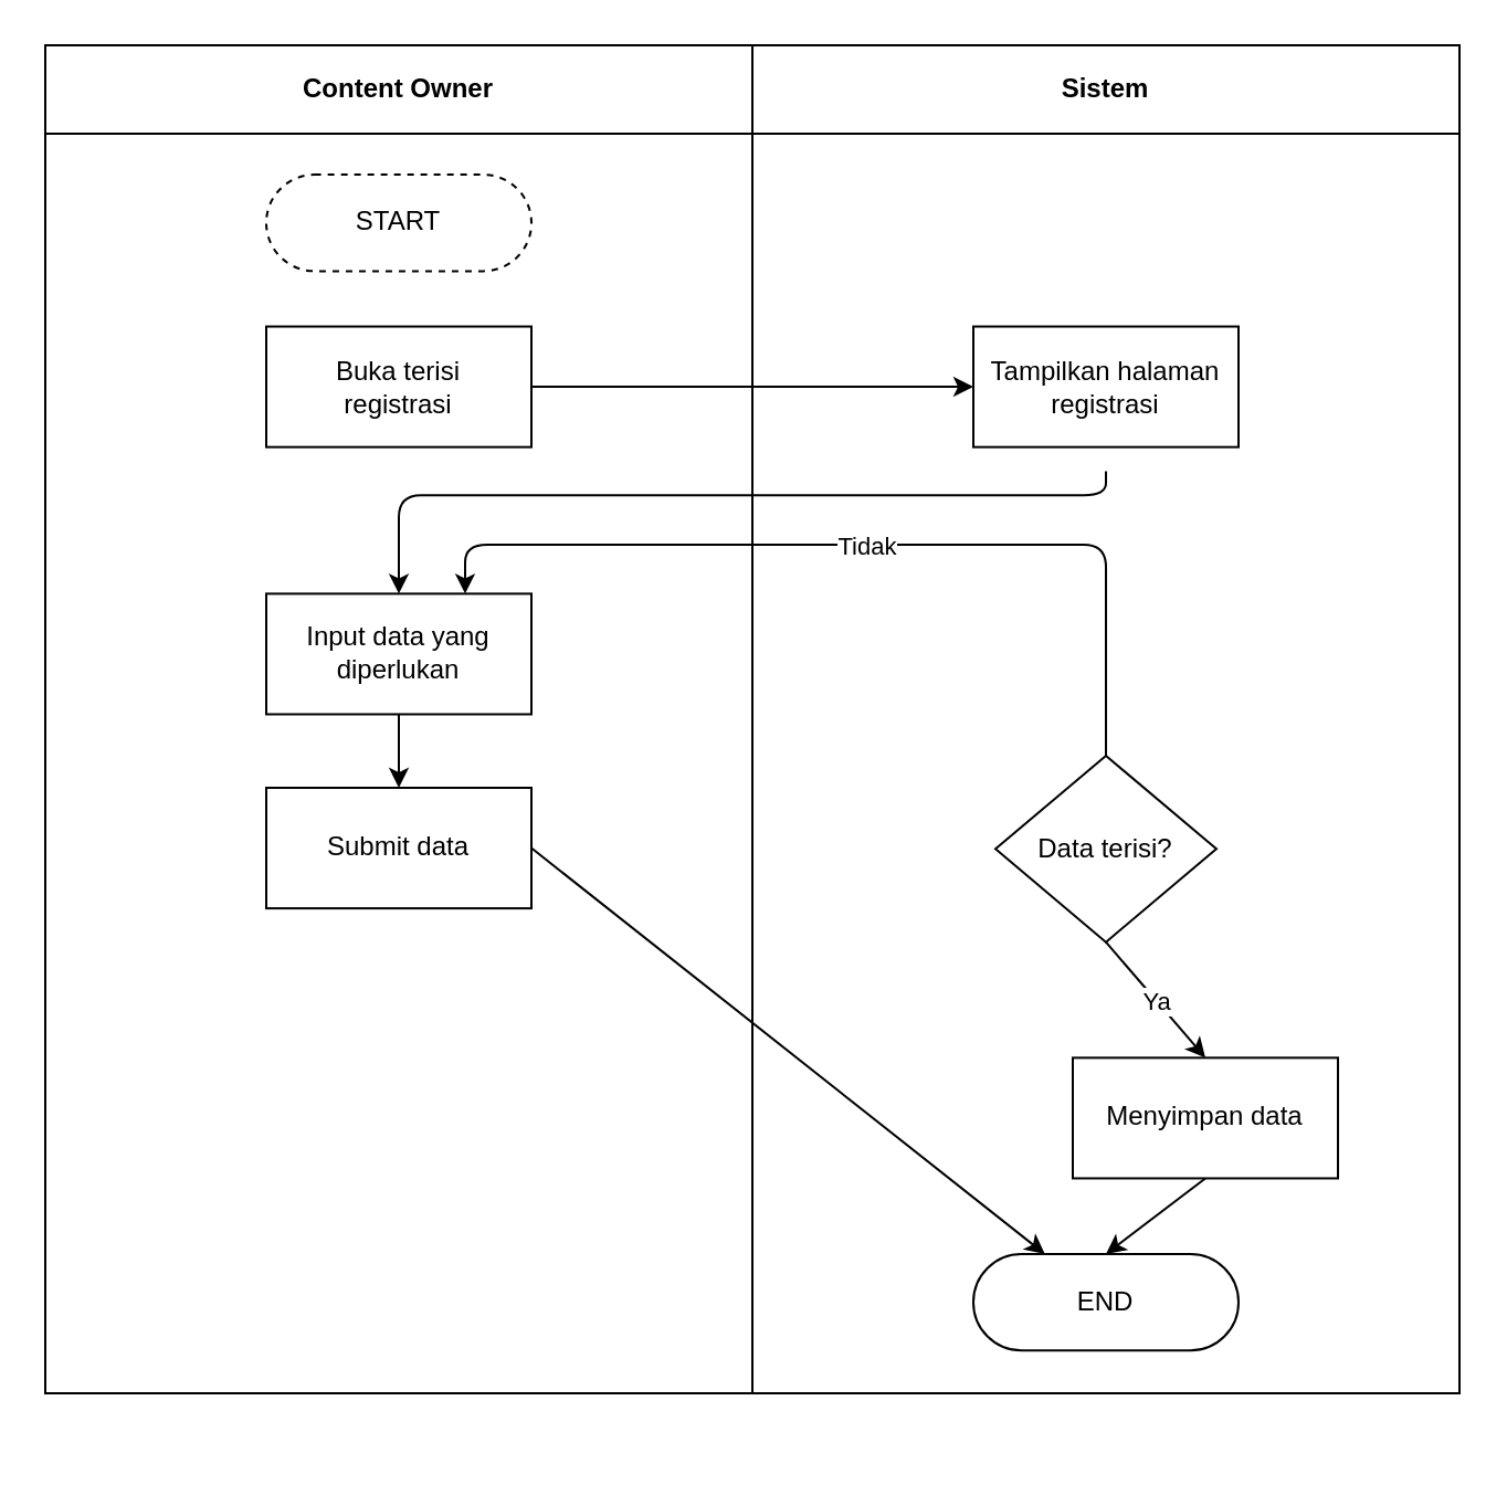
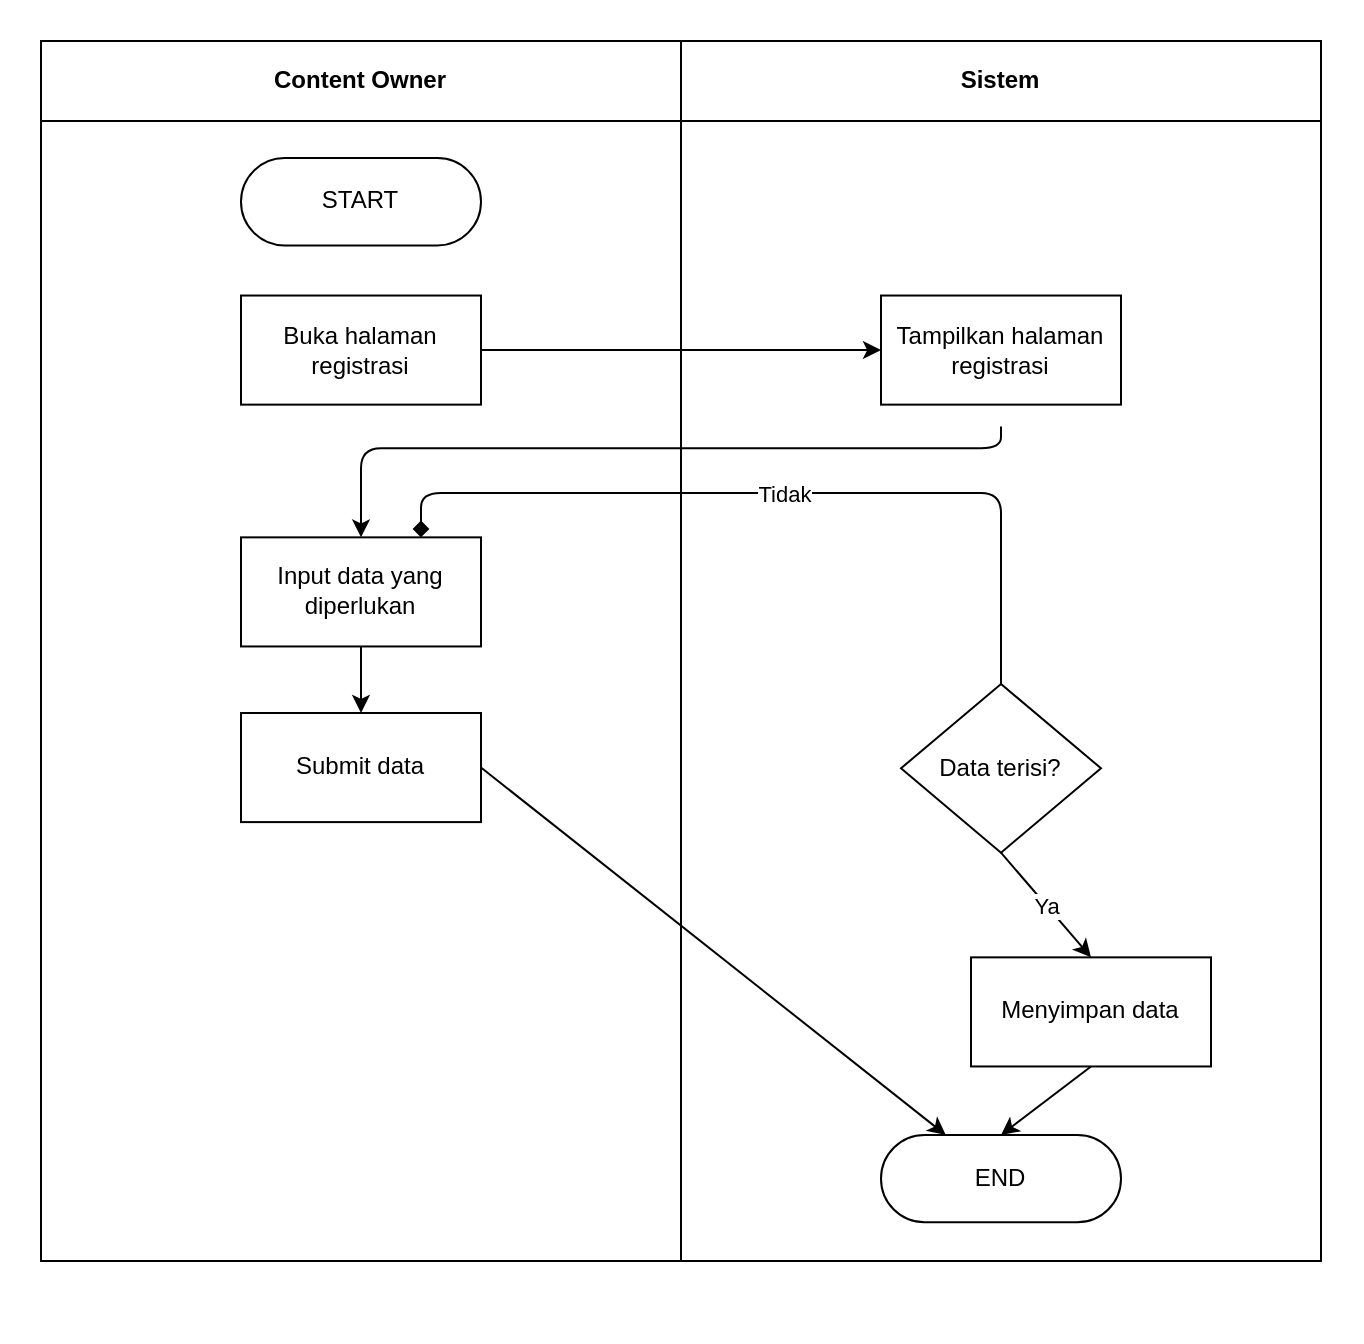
- <mxCell id="9" value="START" style="rounded=1;whiteSpace=wrap;html=1;arcSize=50;dashed=1;" parent="4" vertex="1"><mxGeometry x="100" y="18.545" width="120" height="43.636" as="geometry" /></mxCell>
+ <mxCell id="9" value="START" style="rounded=1;whiteSpace=wrap;html=1;arcSize=50;" parent="4" vertex="1"><mxGeometry x="100" y="18.545" width="120" height="43.636" as="geometry" /></mxCell>
- <mxCell id="10" value="Buka terisi&lt;div&gt;registrasi&lt;br&gt;&lt;/div&gt;" style="rounded=0;whiteSpace=wrap;html=1;" parent="4" vertex="1"><mxGeometry x="100" y="87.273" width="120" height="54.545" as="geometry" /></mxCell>
+ <mxCell id="10" value="Buka halaman&lt;div&gt;registrasi&lt;br&gt;&lt;/div&gt;" style="rounded=0;whiteSpace=wrap;html=1;" parent="4" vertex="1"><mxGeometry x="100" y="87.273" width="120" height="54.545" as="geometry" /></mxCell>
- <mxCell id="16" value="" style="endArrow=classic;html=1;exitX=0.5;exitY=0;exitDx=0;exitDy=0;entryX=0.75;entryY=0;entryDx=0;entryDy=0;edgeStyle=orthogonalEdgeStyle;" parent="4" source="8" target="12" edge="1"><mxGeometry relative="1" as="geometry"><mxPoint x="330" y="130.909" as="sourcePoint" /><mxPoint x="430" y="130.909" as="targetPoint" /><Array as="points"><mxPoint x="480" y="186" /><mxPoint x="190" y="186" /></Array></mxGeometry></mxCell>
+ <mxCell id="16" value="" style="endArrow=diamond;html=1;exitX=0.5;exitY=0;exitDx=0;exitDy=0;entryX=0.75;entryY=0;entryDx=0;entryDy=0;edgeStyle=orthogonalEdgeStyle;" parent="4" source="8" target="12" edge="1"><mxGeometry relative="1" as="geometry"><mxPoint x="330" y="130.909" as="sourcePoint" /><mxPoint x="430" y="130.909" as="targetPoint" /><Array as="points"><mxPoint x="480" y="186" /><mxPoint x="190" y="186" /></Array></mxGeometry></mxCell>
